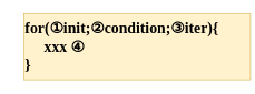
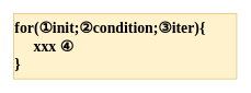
- <mxCell id="2" value="&lt;b style=&quot;font-size: 23px&quot;&gt;&lt;font face=&quot;Comic Sans MS&quot; style=&quot;font-size: 23px&quot;&gt;for(①init;②condition;③iter){&lt;br&gt;&amp;nbsp; &amp;nbsp; &amp;nbsp;xxx ④&lt;br&gt;}&lt;/font&gt;&lt;/b&gt;" style="rounded=0;whiteSpace=wrap;html=1;align=left;fillColor=#fff2cc;strokeColor=#d6b656;" vertex="1" parent="1"><mxGeometry x="35" y="20" width="340" height="100" as="geometry" /></mxCell>
+ <mxCell id="2" value="&lt;b style=&quot;font-size: 23px&quot;&gt;&lt;font face=&quot;Comic Sans MS&quot; style=&quot;font-size: 23px&quot;&gt;for(①init;②condition;③iter){&lt;br&gt;&amp;nbsp; &amp;nbsp; &amp;nbsp;xxx ④&lt;br&gt;}&lt;/font&gt;&lt;/b&gt;" style="rounded=0;whiteSpace=wrap;html=1;align=left;fillColor=#fff2cc;strokeColor=#d6b656;" vertex="1" parent="1"><mxGeometry x="20" y="20" width="340" height="100" as="geometry" /></mxCell>
